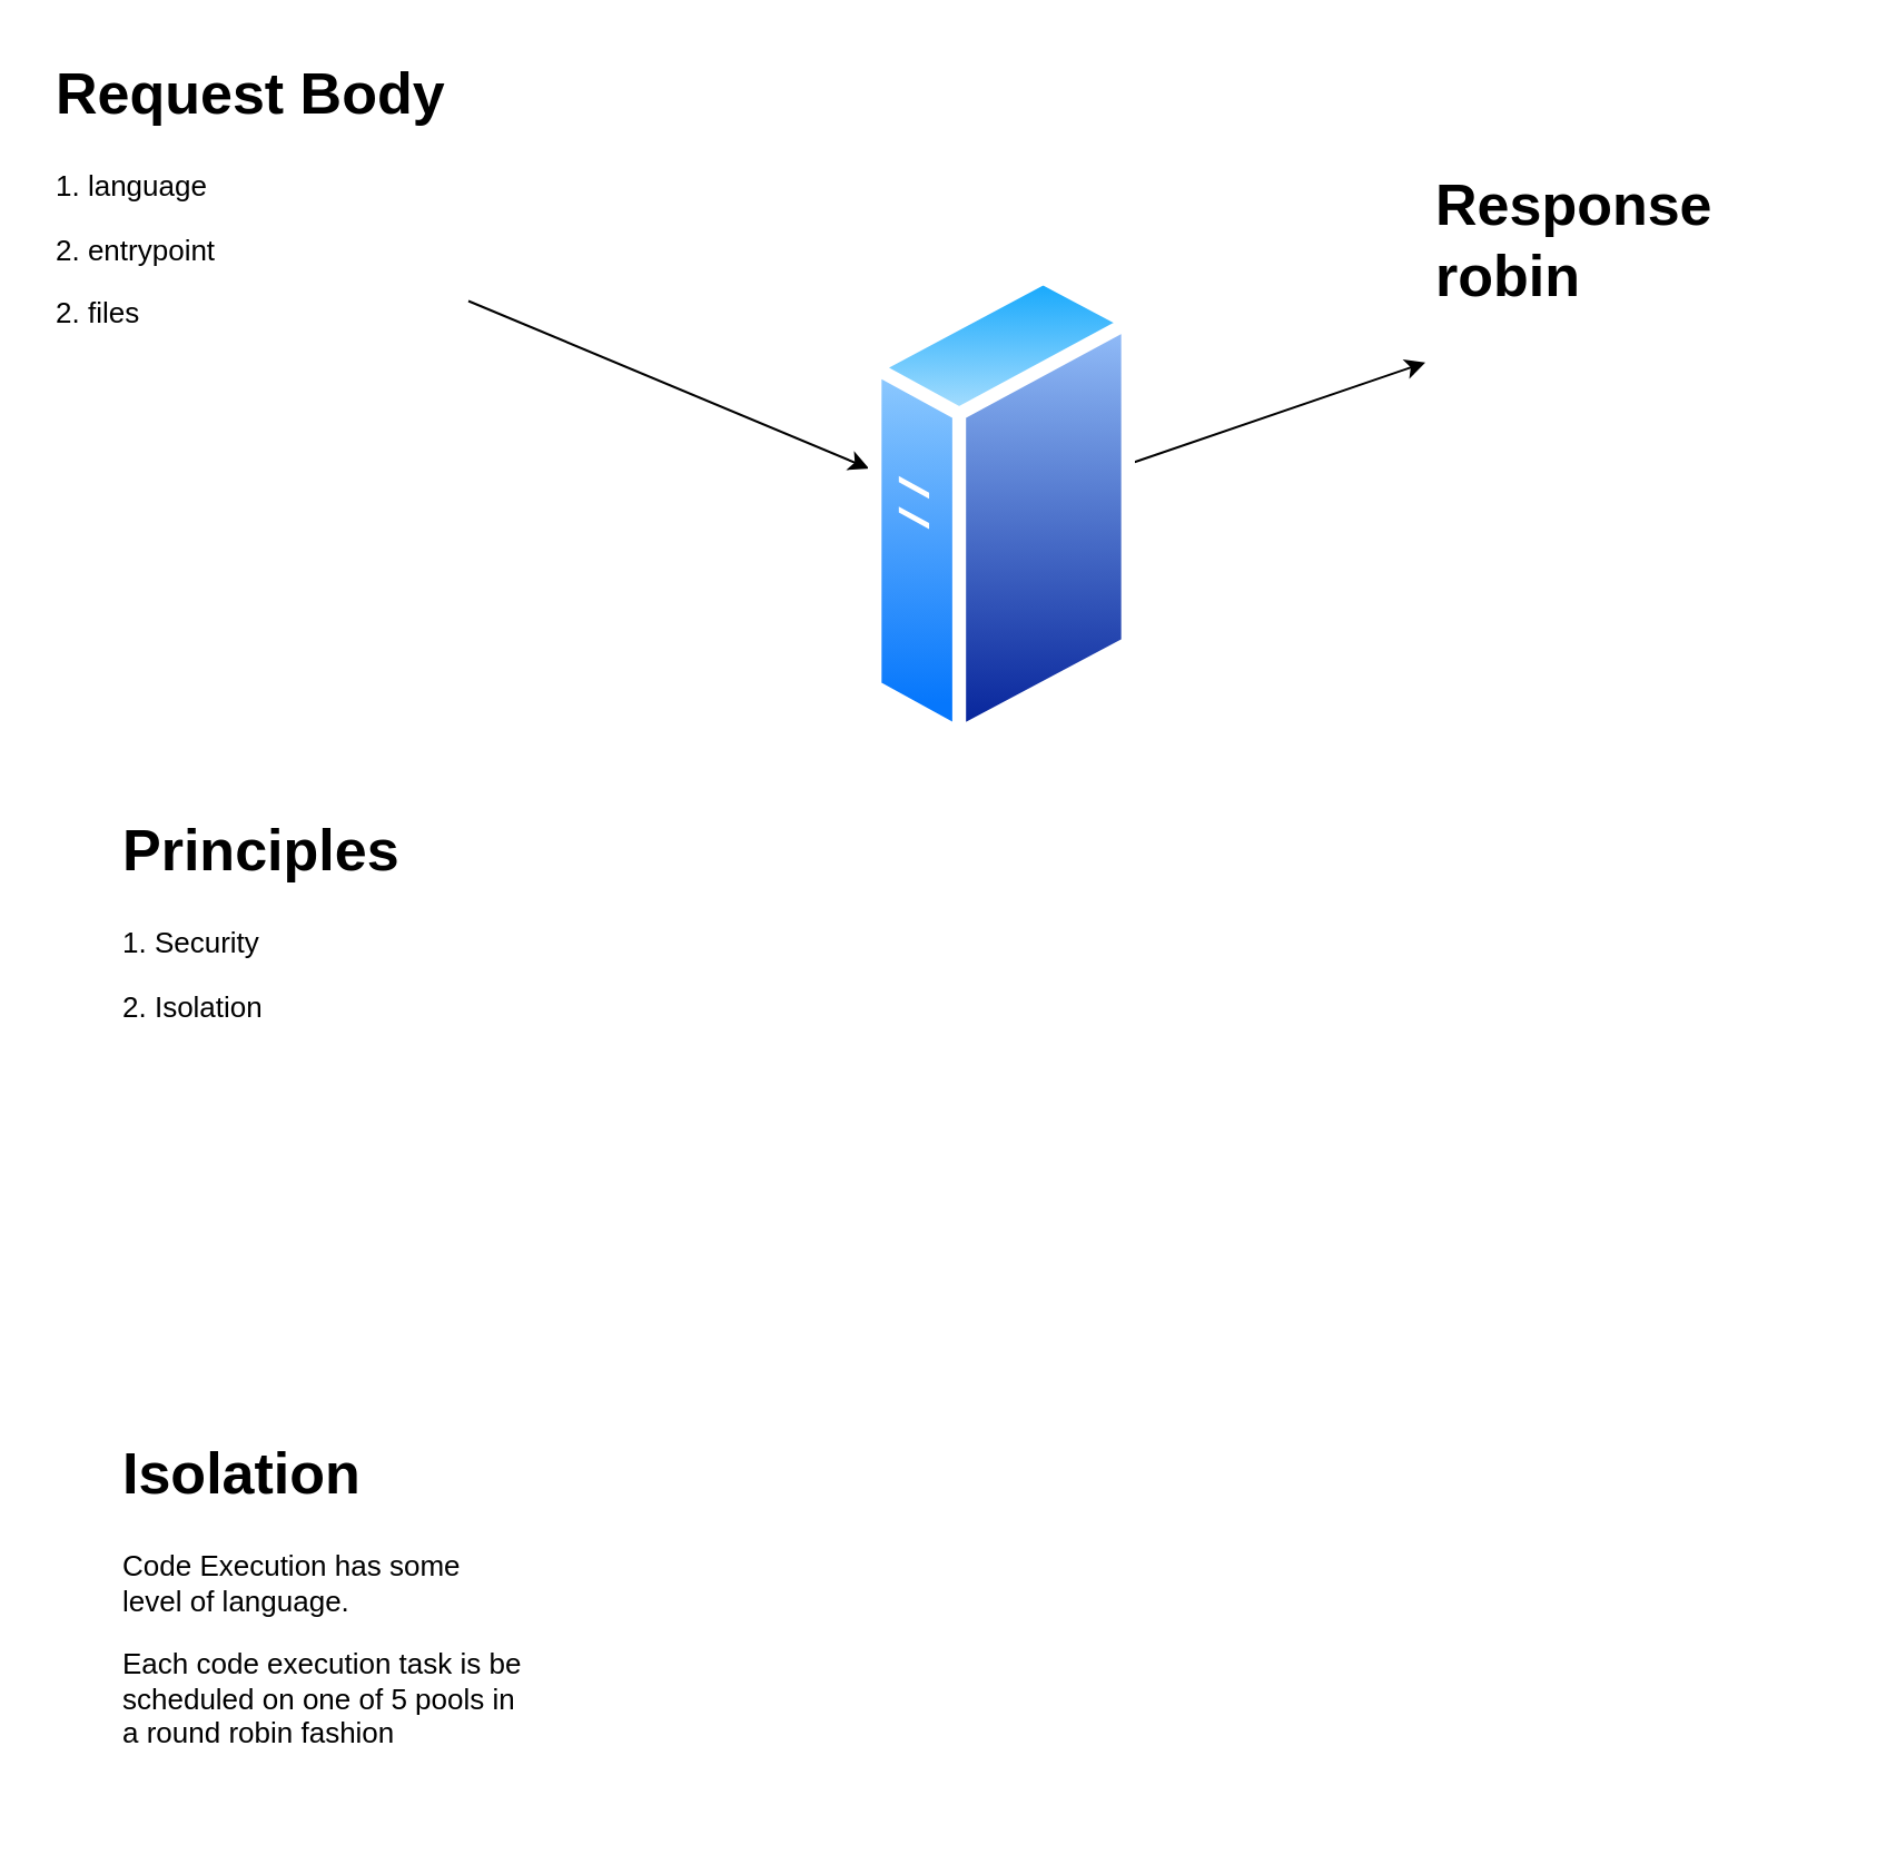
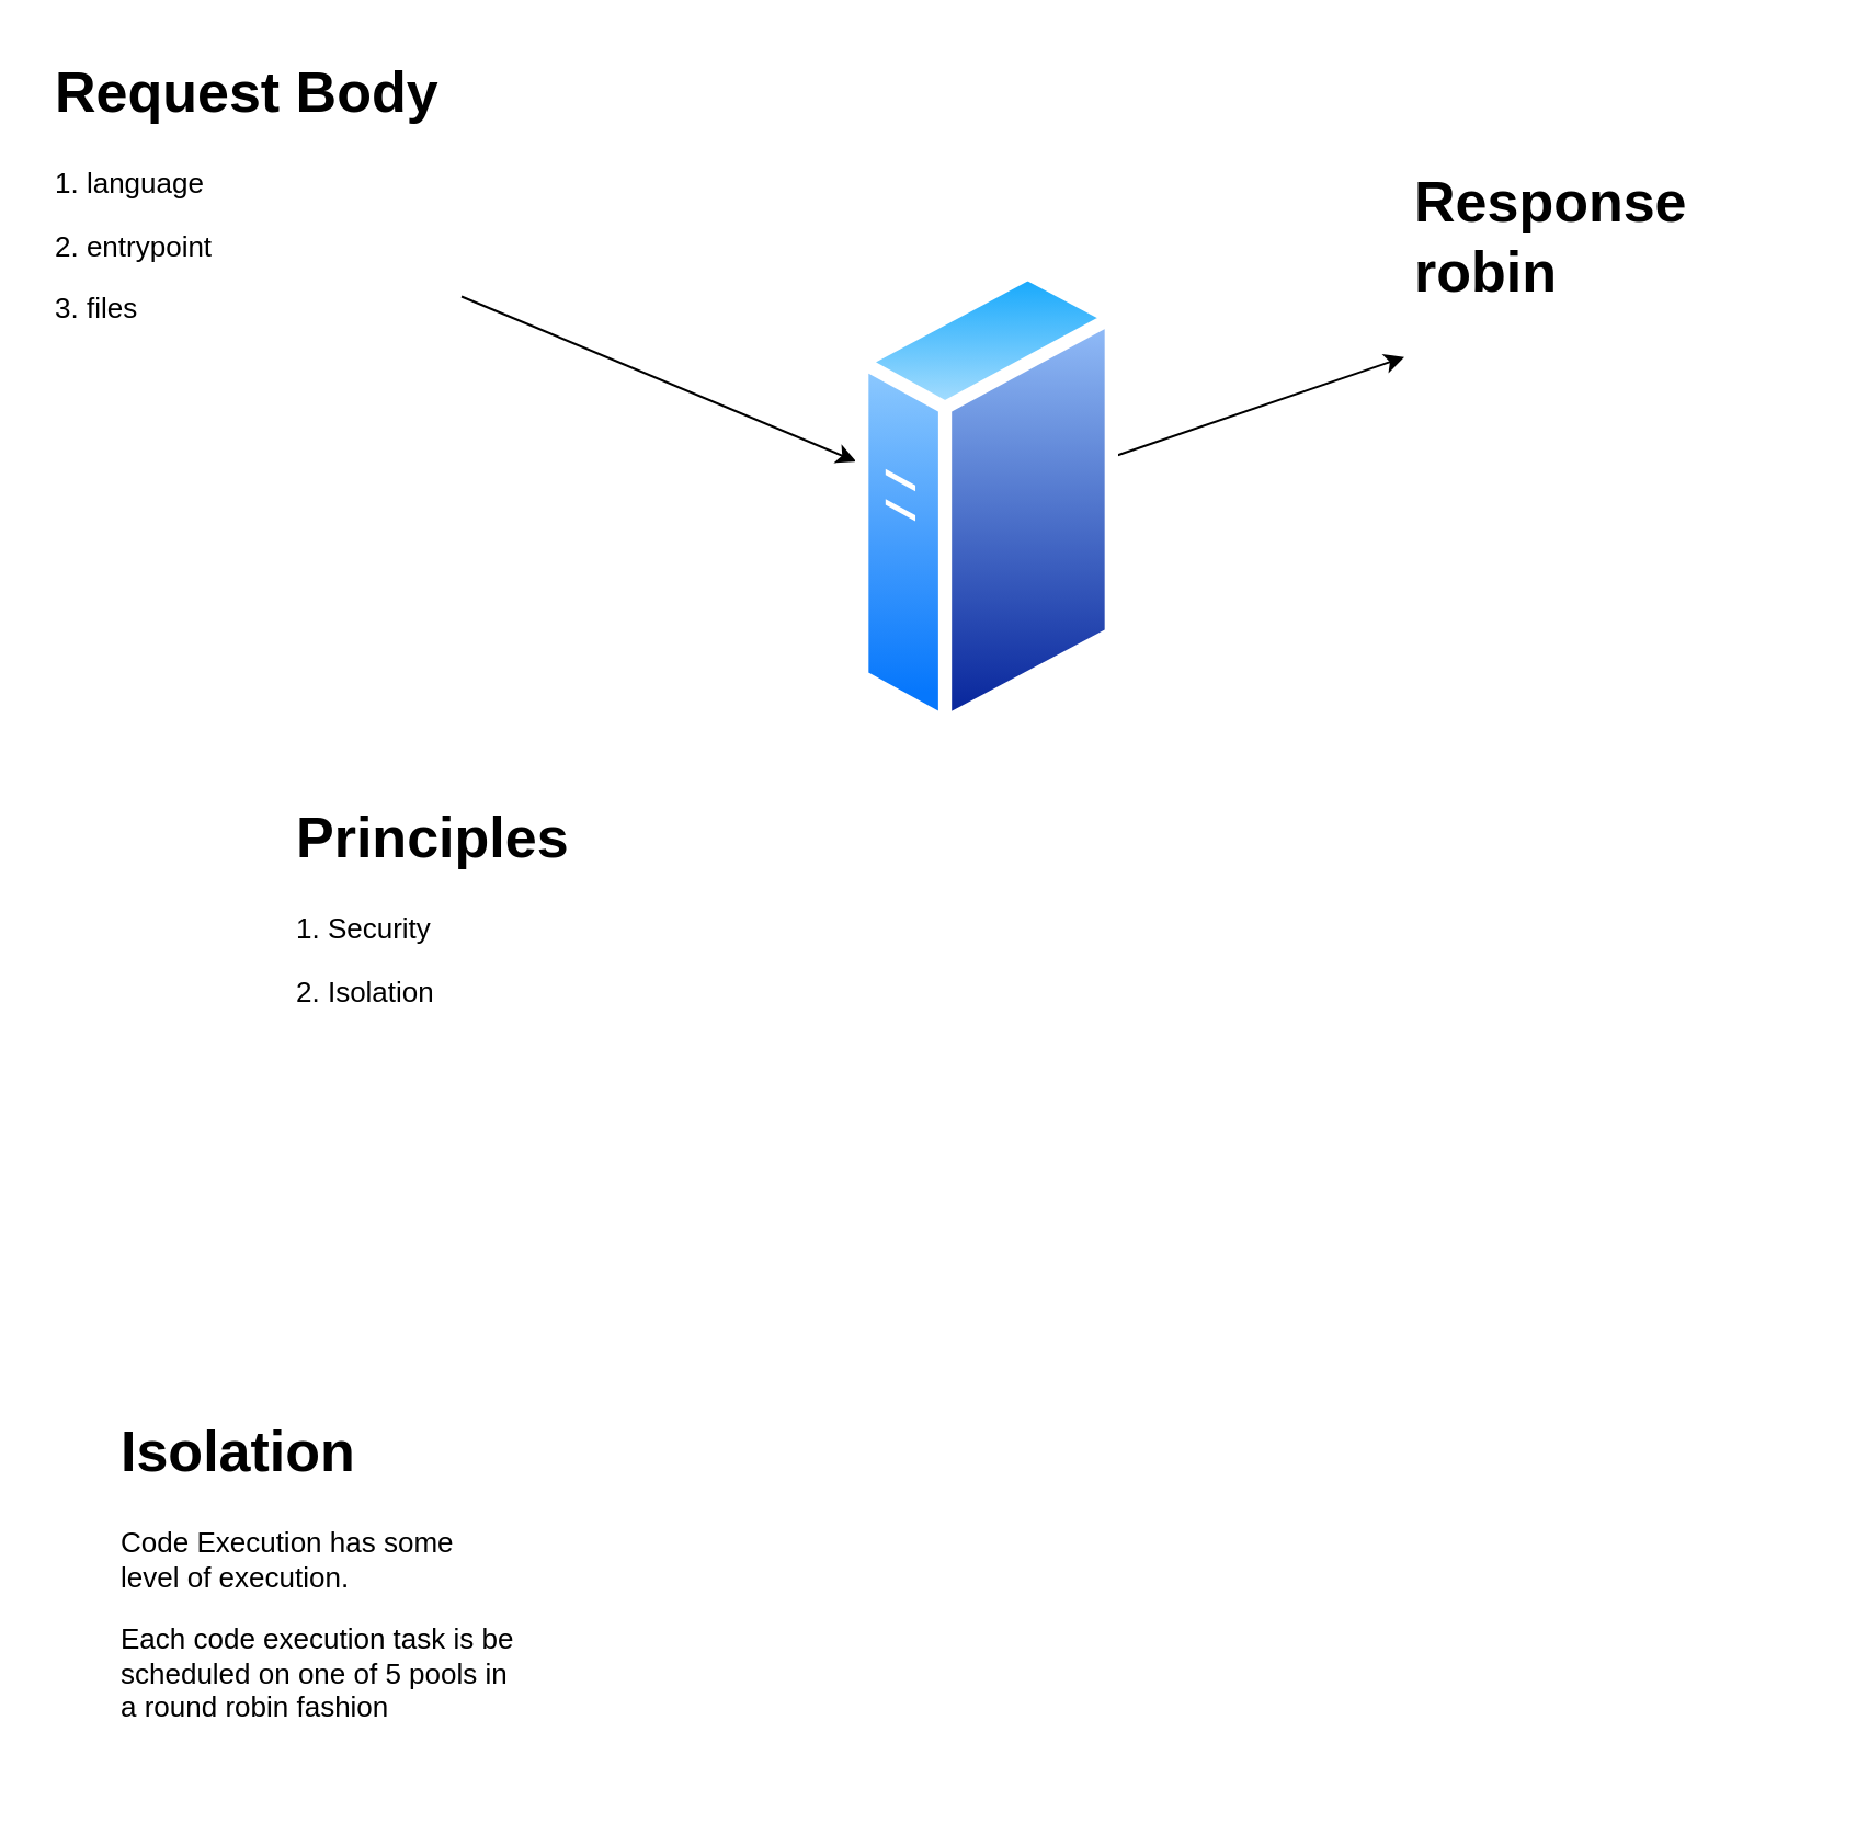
- <mxCell id="3" value="&lt;h1&gt;Request Body&lt;/h1&gt;&lt;p&gt;1. language&lt;/p&gt;&lt;p&gt;2. entrypoint&lt;/p&gt;&lt;p&gt;2. files&lt;/p&gt;" style="text;html=1;strokeColor=none;fillColor=none;spacing=5;spacingTop=-20;whiteSpace=wrap;overflow=hidden;rounded=0;fontSize=13;" parent="1" vertex="1"><mxGeometry x="20" y="20" width="190" height="150" as="geometry" /></mxCell>
+ <mxCell id="3" value="&lt;h1&gt;Request Body&lt;/h1&gt;&lt;p&gt;1. language&lt;/p&gt;&lt;p&gt;2. entrypoint&lt;/p&gt;&lt;p&gt;3. files&lt;/p&gt;" style="text;html=1;strokeColor=none;fillColor=none;spacing=5;spacingTop=-20;whiteSpace=wrap;overflow=hidden;rounded=0;fontSize=13;" parent="1" vertex="1"><mxGeometry x="20" y="20" width="190" height="150" as="geometry" /></mxCell>
- <mxCell id="7" value="&lt;h1&gt;Principles&lt;/h1&gt;&lt;p&gt;1. Security&lt;/p&gt;&lt;p&gt;2. Isolation&lt;/p&gt;" style="text;html=1;strokeColor=none;fillColor=none;spacing=5;spacingTop=-20;whiteSpace=wrap;overflow=hidden;rounded=0;fontSize=13;" parent="1" vertex="1"><mxGeometry x="50" y="360" width="190" height="120" as="geometry" /></mxCell>
+ <mxCell id="7" value="&lt;h1&gt;Principles&lt;/h1&gt;&lt;p&gt;1. Security&lt;/p&gt;&lt;p&gt;2. Isolation&lt;/p&gt;" style="text;html=1;strokeColor=none;fillColor=none;spacing=5;spacingTop=-20;whiteSpace=wrap;overflow=hidden;rounded=0;fontSize=13;" parent="1" vertex="1"><mxGeometry x="130" y="360" width="190" height="120" as="geometry" /></mxCell>
- <mxCell id="8" value="&lt;h1&gt;Isolation&lt;/h1&gt;&lt;p&gt;Code Execution has some level of language.&lt;/p&gt;&lt;p&gt;Each code execution task is be scheduled on one of 5 pools in a round robin fashion&lt;/p&gt;" style="text;html=1;strokeColor=none;fillColor=none;spacing=5;spacingTop=-20;whiteSpace=wrap;overflow=hidden;rounded=0;fontSize=13;" parent="1" vertex="1"><mxGeometry x="50" y="640" width="190" height="180" as="geometry" /></mxCell>
+ <mxCell id="8" value="&lt;h1&gt;Isolation&lt;/h1&gt;&lt;p&gt;Code Execution has some level of execution.&lt;/p&gt;&lt;p&gt;Each code execution task is be scheduled on one of 5 pools in a round robin fashion&lt;/p&gt;" style="text;html=1;strokeColor=none;fillColor=none;spacing=5;spacingTop=-20;whiteSpace=wrap;overflow=hidden;rounded=0;fontSize=13;" parent="1" vertex="1"><mxGeometry x="50" y="640" width="190" height="180" as="geometry" /></mxCell>
